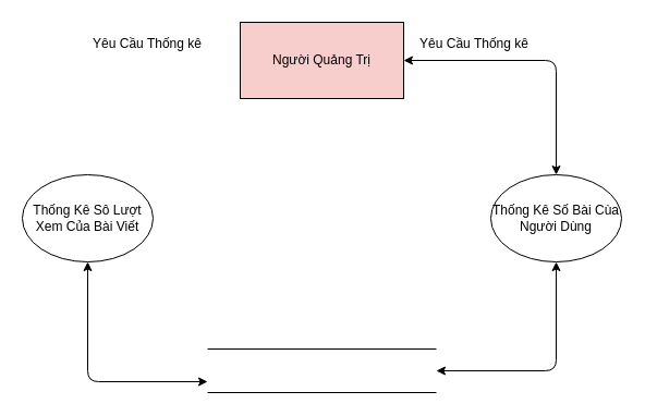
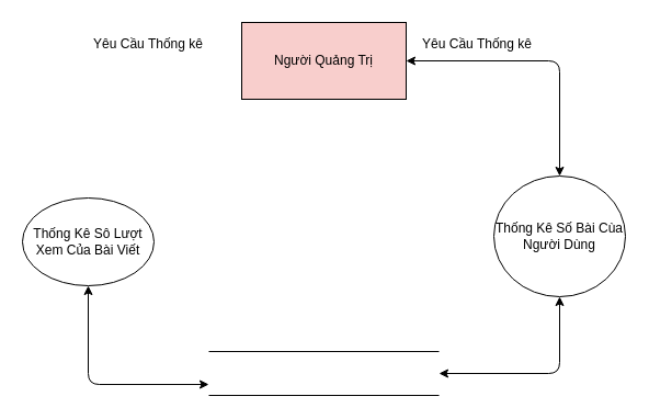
- <mxCell id="3" value="Thống Kê Sô Lượt Xem Của Bài Viết" style="ellipse;whiteSpace=wrap;html=1;" parent="1" vertex="1"><mxGeometry x="20" y="160" width="120" height="80" as="geometry" /></mxCell>
+ <mxCell id="3" value="Thống Kê Sô Lượt Xem Của Bài Viết" style="ellipse;whiteSpace=wrap;html=1;" parent="1" vertex="1"><mxGeometry x="20" y="180" width="120" height="80" as="geometry" /></mxCell>
- <mxCell id="4" value="Thống Kê Số Bài Cùa Người Dùng" style="ellipse;whiteSpace=wrap;html=1;" parent="1" vertex="1"><mxGeometry x="450" y="160" width="120" height="80" as="geometry" /></mxCell>
+ <mxCell id="4" value="Thống Kê Số Bài Cùa Người Dùng" style="ellipse;whiteSpace=wrap;html=1;" parent="1" vertex="1"><mxGeometry x="450" y="160" width="120" height="110" as="geometry" /></mxCell>
